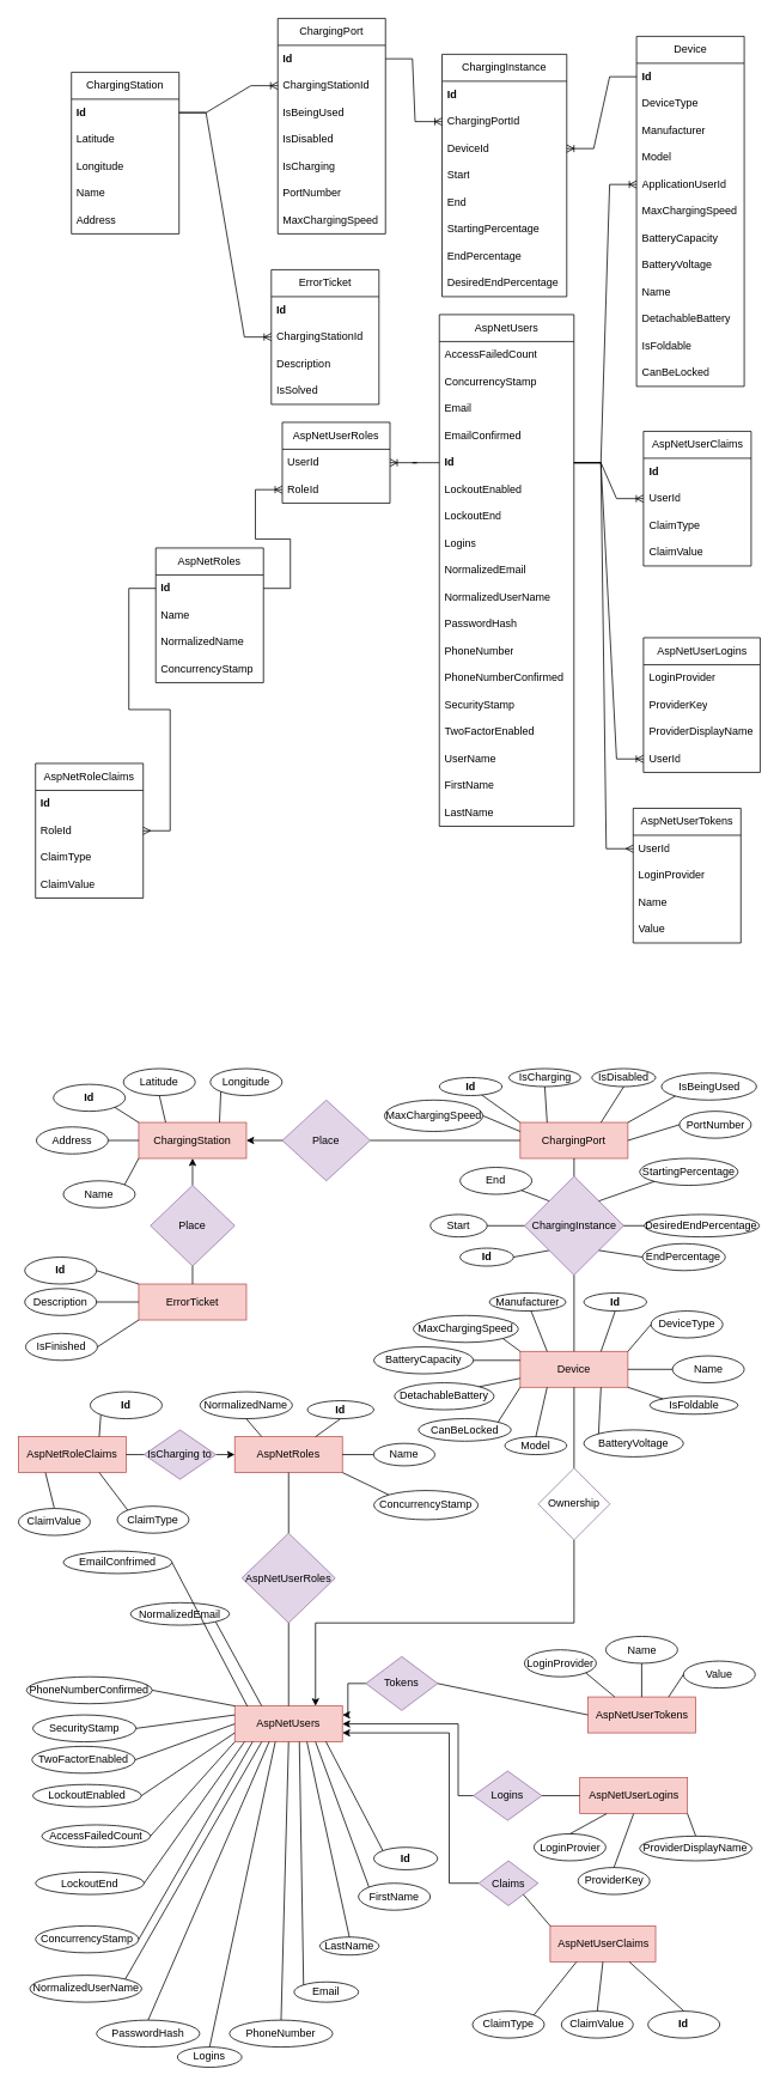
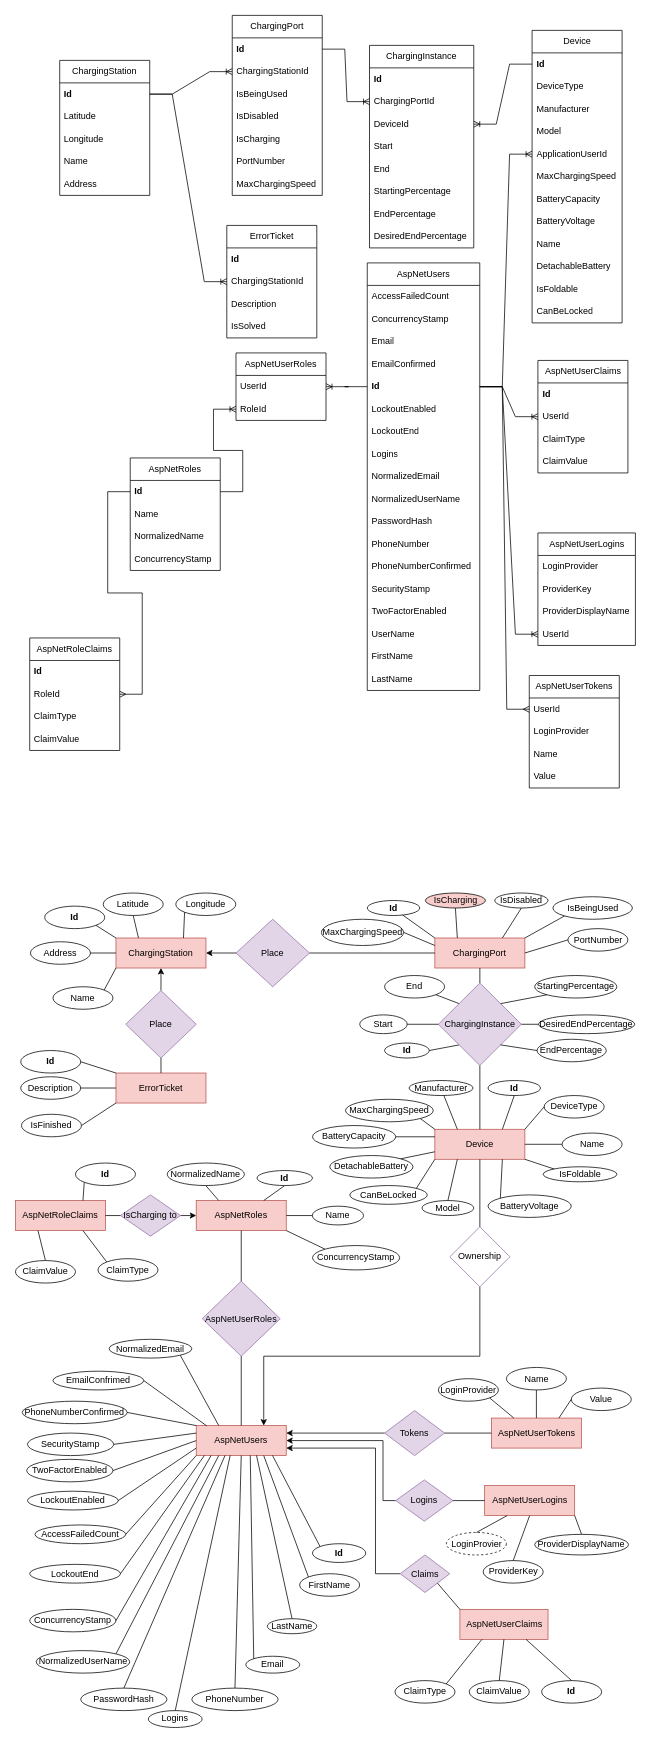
- <mxCell id="237" value="IsCharging" style="ellipse;whiteSpace=wrap;html=1;flipH=1;" vertex="1" parent="1"><mxGeometry x="566.5" y="1190" width="80" height="20" as="geometry" /></mxCell>
+ <mxCell id="237" value="IsCharging" style="ellipse;whiteSpace=wrap;html=1;flipH=1;fillColor=#f8cecc;" vertex="1" parent="1"><mxGeometry x="566.5" y="1190" width="80" height="20" as="geometry" /></mxCell>
- <mxCell id="240" value="StartingPercentage" style="ellipse;whiteSpace=wrap;html=1;flipH=0;" vertex="1" parent="1"><mxGeometry x="712.19" y="1290" width="109.62" height="30" as="geometry" /></mxCell>
+ <mxCell id="240" value="StartingPercentage" style="ellipse;whiteSpace=wrap;html=1;flipH=0;" vertex="1" parent="1"><mxGeometry x="712.19" y="1300" width="109.62" height="30" as="geometry" /></mxCell>
- <mxCell id="226" value="EmailConfrimed" style="ellipse;whiteSpace=wrap;html=1;" vertex="1" parent="1"><mxGeometry x="70" y="1727.5" width="121" height="25" as="geometry" /></mxCell>
+ <mxCell id="226" value="EmailConfrimed" style="ellipse;whiteSpace=wrap;html=1;" vertex="1" parent="1"><mxGeometry x="70" y="1827.5" width="121" height="25" as="geometry" /></mxCell>
- <mxCell id="192" value="Tokens" style="shape=rhombus;perimeter=rhombusPerimeter;whiteSpace=wrap;html=1;align=center;fillColor=#e1d5e7;strokeColor=#9673a6;" vertex="1" parent="1"><mxGeometry x="407.12" y="1845" width="80" height="60" as="geometry" /></mxCell>
+ <mxCell id="192" value="Tokens" style="shape=rhombus;perimeter=rhombusPerimeter;whiteSpace=wrap;html=1;align=center;fillColor=#e1d5e7;strokeColor=#9673a6;" vertex="1" parent="1"><mxGeometry x="512.12" y="1880" width="80" height="60" as="geometry" /></mxCell>
- <mxCell id="195" value="LoginProvier" style="ellipse;whiteSpace=wrap;html=1;" vertex="1" parent="1"><mxGeometry x="594.5" y="2042.5" width="80" height="30" as="geometry" /></mxCell>
+ <mxCell id="195" value="LoginProvier" style="ellipse;whiteSpace=wrap;html=1;dashed=1;" vertex="1" parent="1"><mxGeometry x="594.5" y="2042.5" width="80" height="30" as="geometry" /></mxCell>
- <mxCell id="231" value="NormalizedUserName" style="ellipse;whiteSpace=wrap;html=1;" vertex="1" parent="1"><mxGeometry x="32.63" y="2200" width="124.75" height="30" as="geometry" /></mxCell>
+ <mxCell id="231" value="NormalizedUserName" style="ellipse;whiteSpace=wrap;html=1;" vertex="1" parent="1"><mxGeometry x="47.63" y="2200" width="124.75" height="30" as="geometry" /></mxCell>
